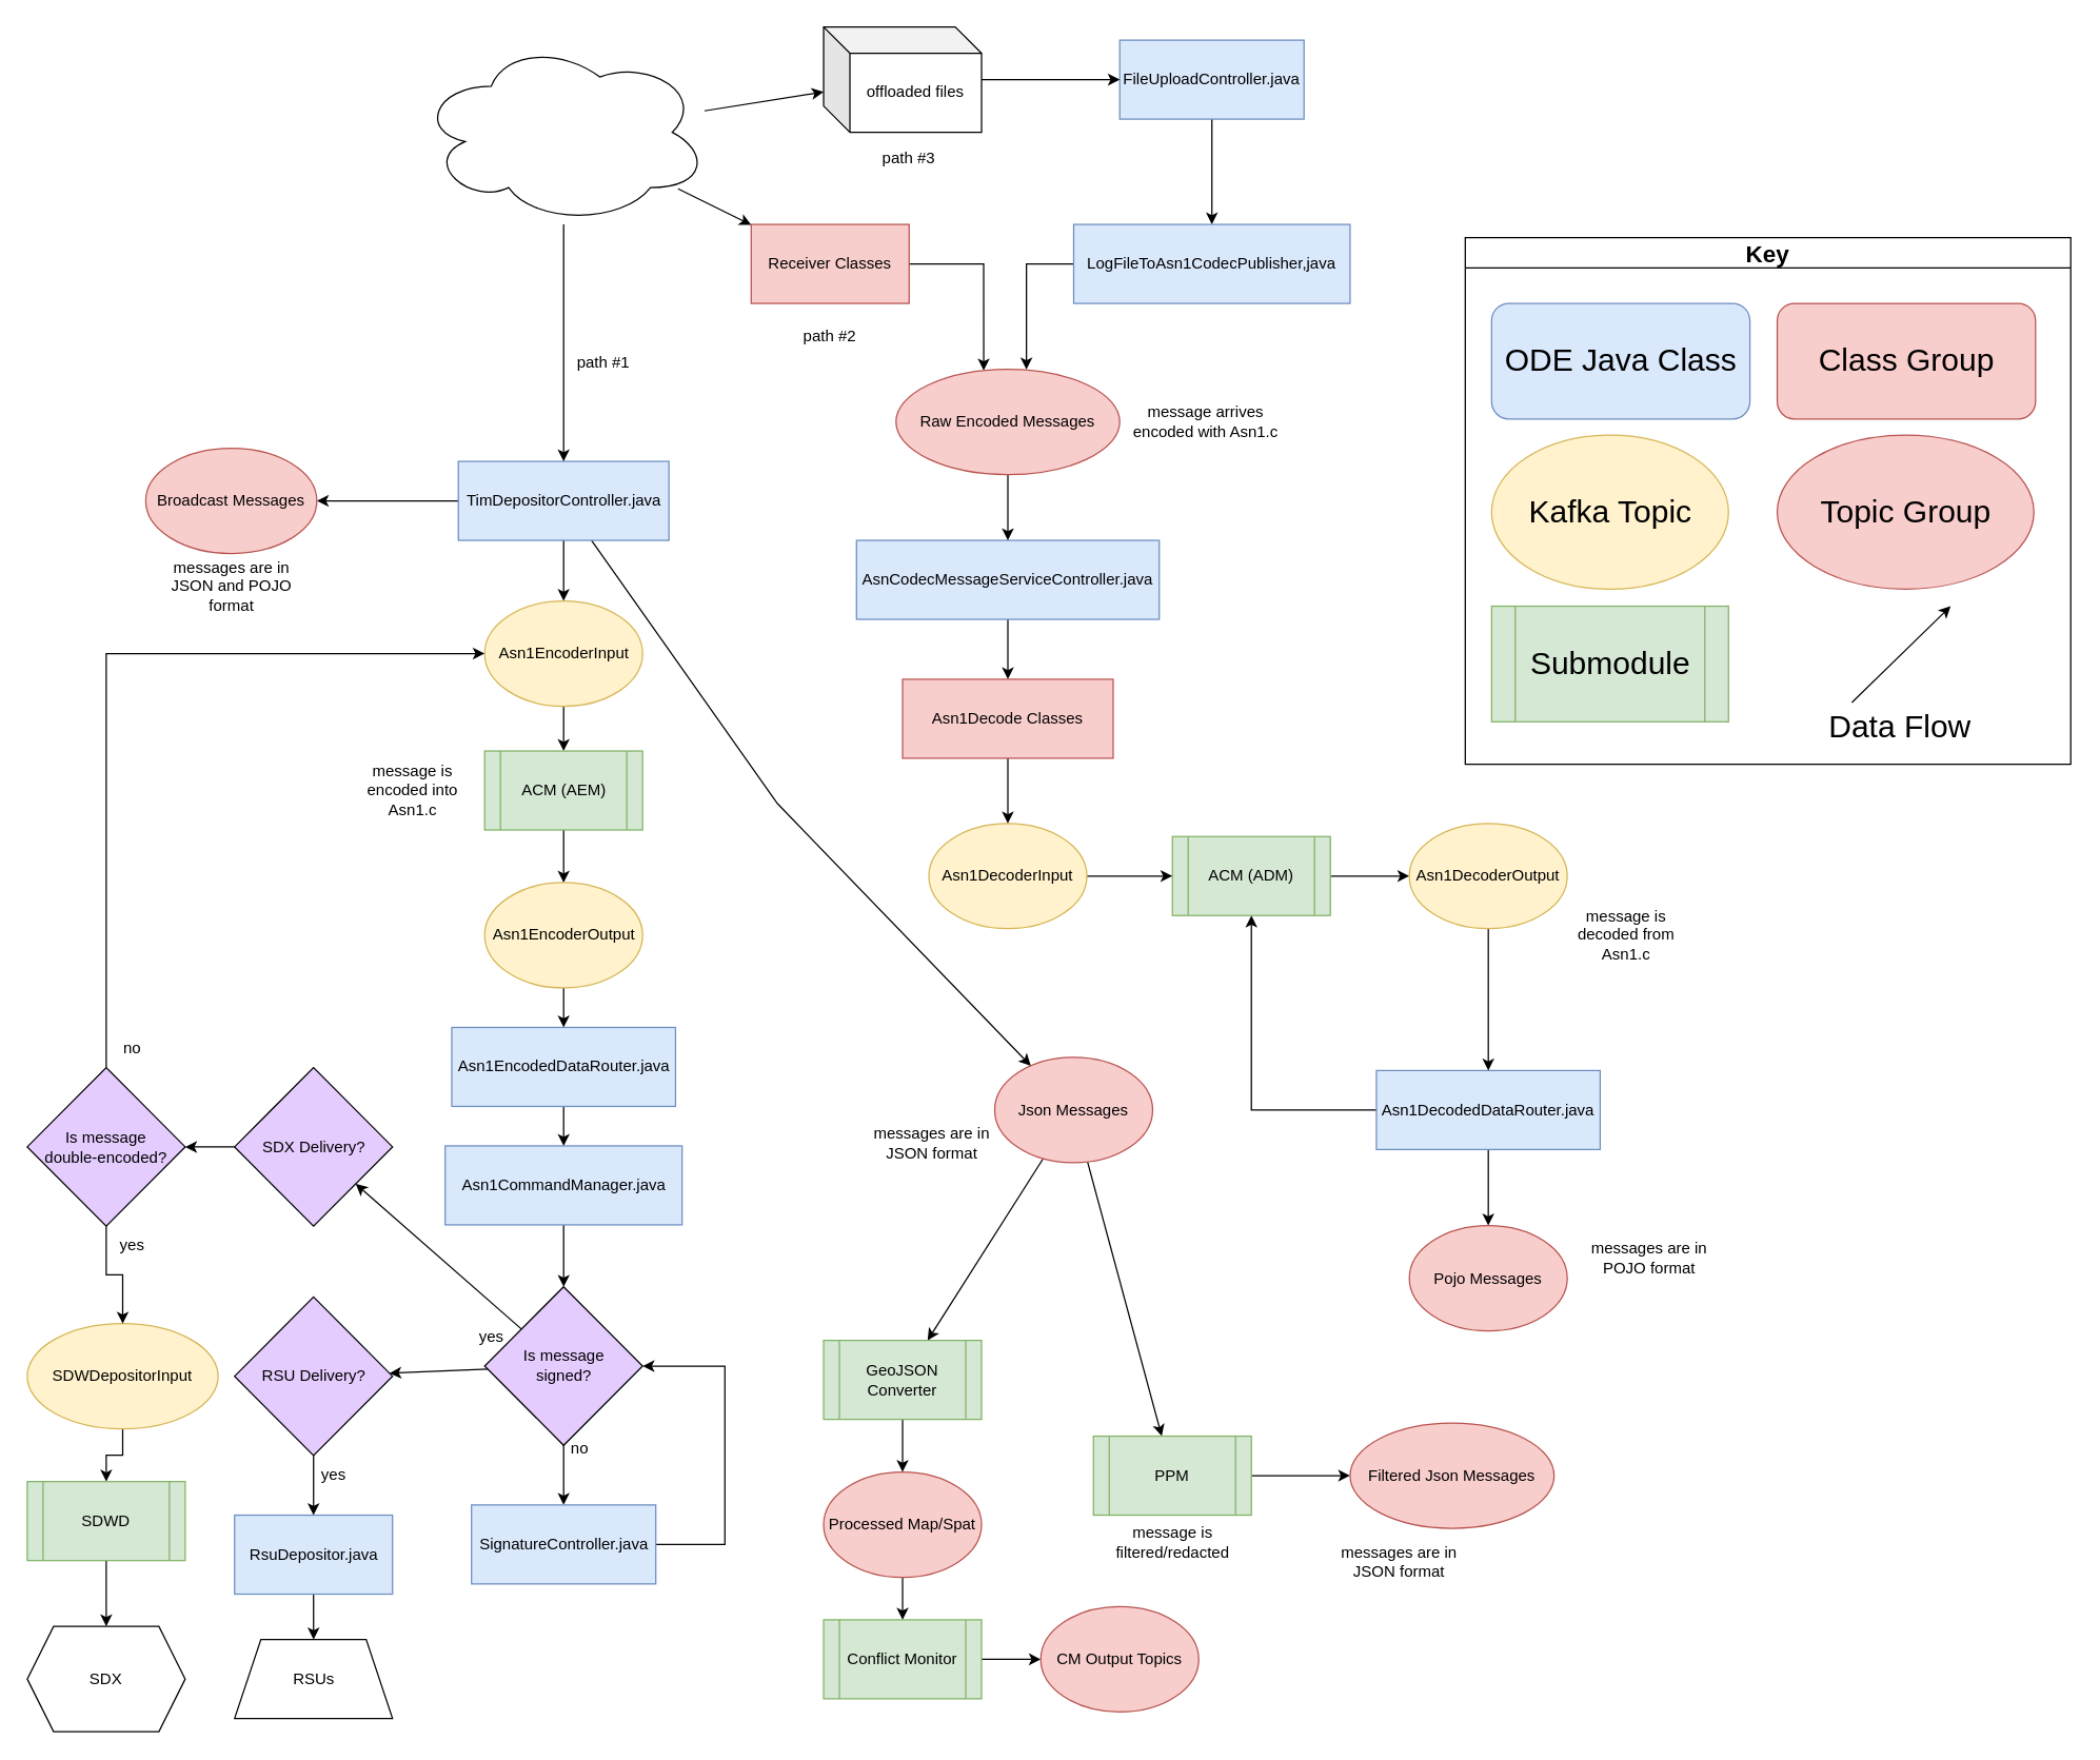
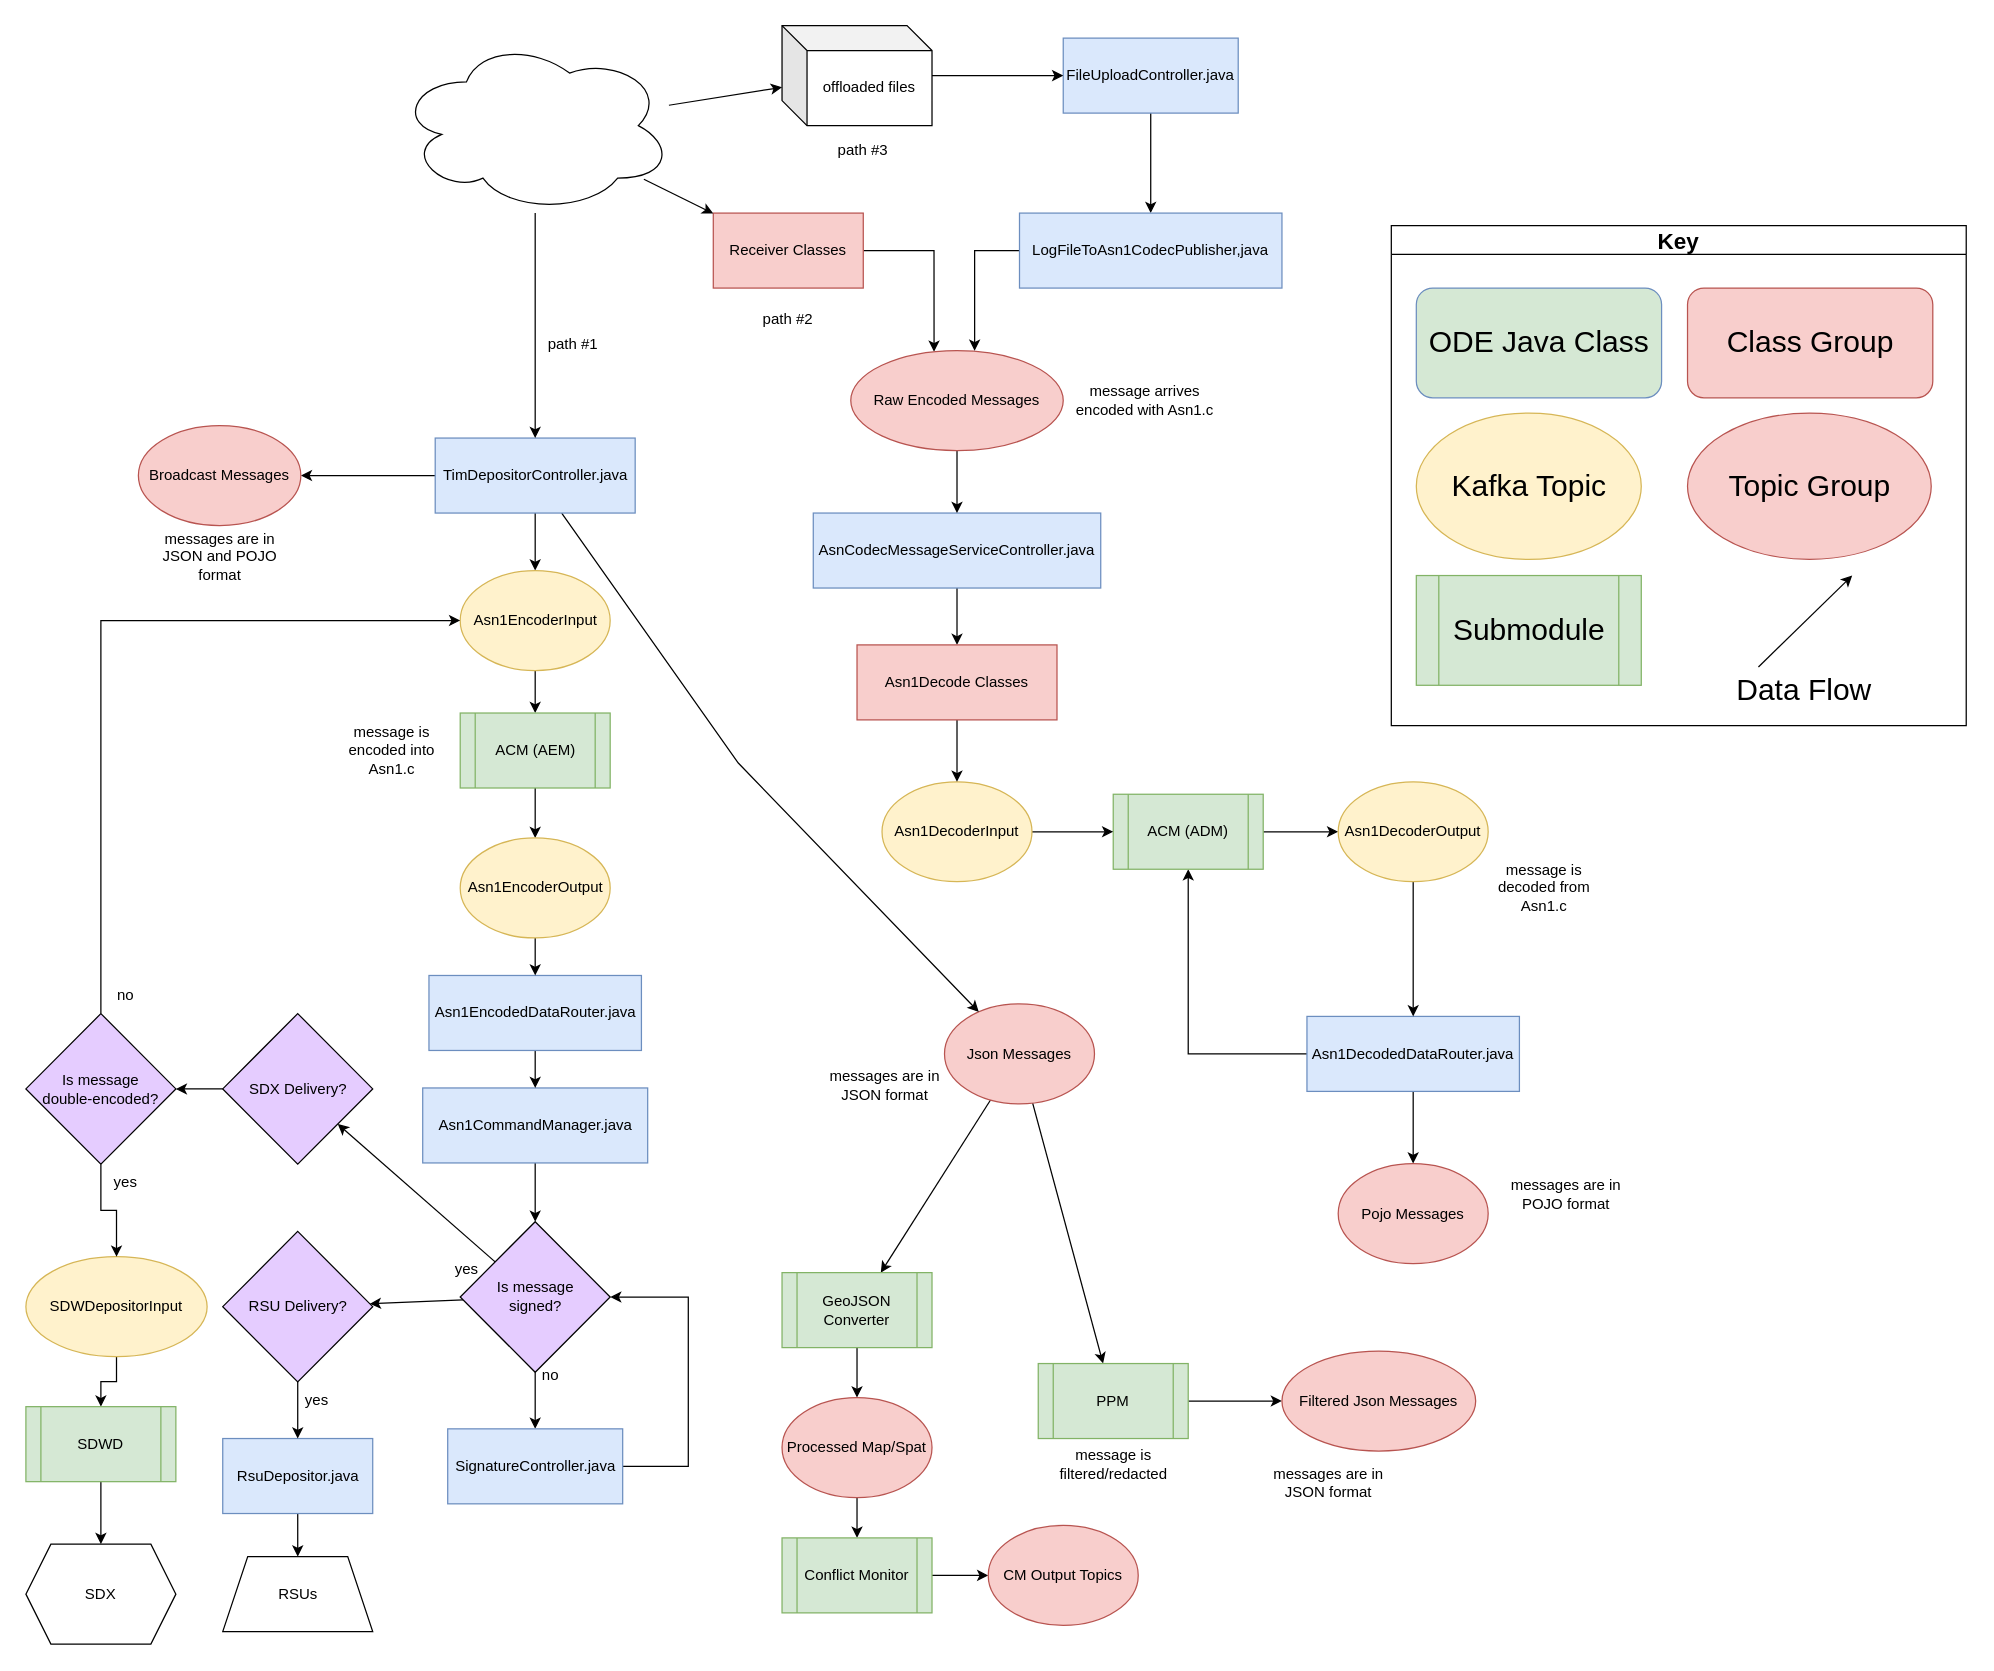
- <mxCell id="58" value="&lt;font style=&quot;font-size: 24px&quot;&gt;ODE Java Class&lt;/font&gt;" style="rounded=1;whiteSpace=wrap;html=1;fillColor=#dae8fc;strokeColor=#6c8ebf;labelBackgroundColor=none;" parent="56" vertex="1"><mxGeometry x="20.0" y="50" width="196.25" height="87.8" as="geometry" /></mxCell>
+ <mxCell id="58" value="&lt;font style=&quot;font-size: 24px&quot;&gt;ODE Java Class&lt;/font&gt;" style="rounded=1;whiteSpace=wrap;html=1;fillColor=#d5e8d4;strokeColor=#6c8ebf;labelBackgroundColor=none;" parent="56" vertex="1"><mxGeometry x="20.0" y="50" width="196.25" height="87.8" as="geometry" /></mxCell>
